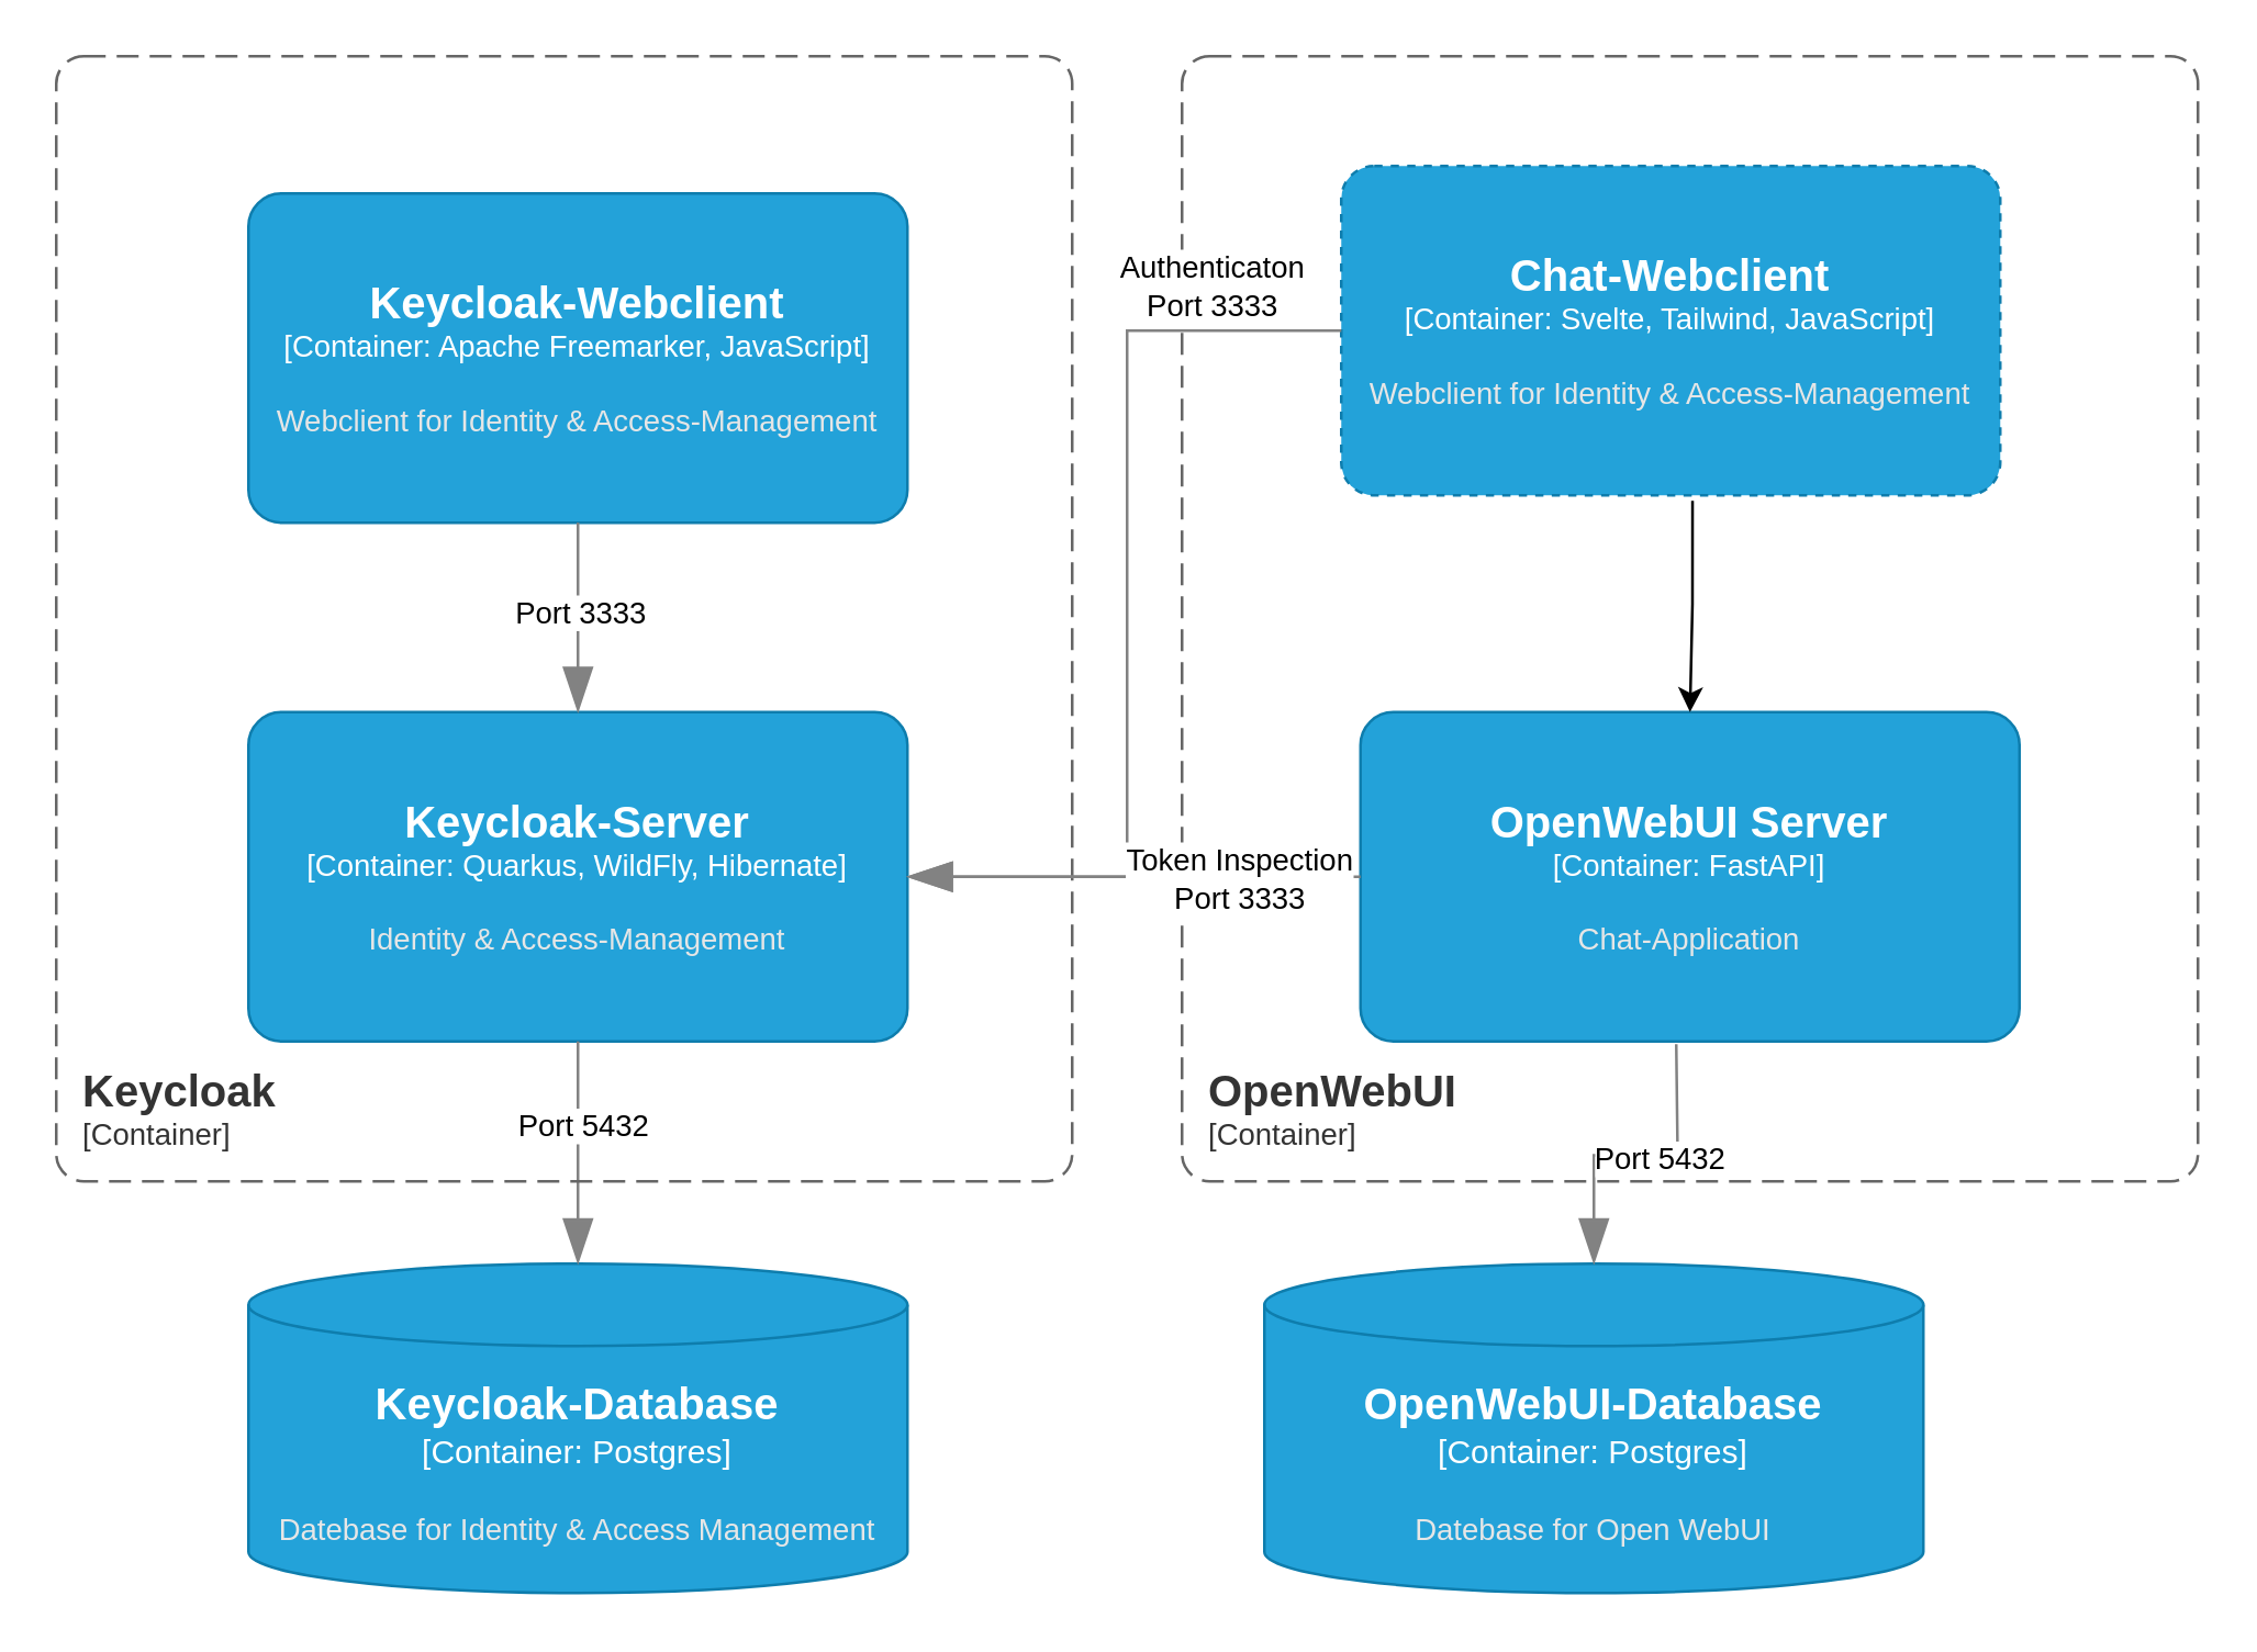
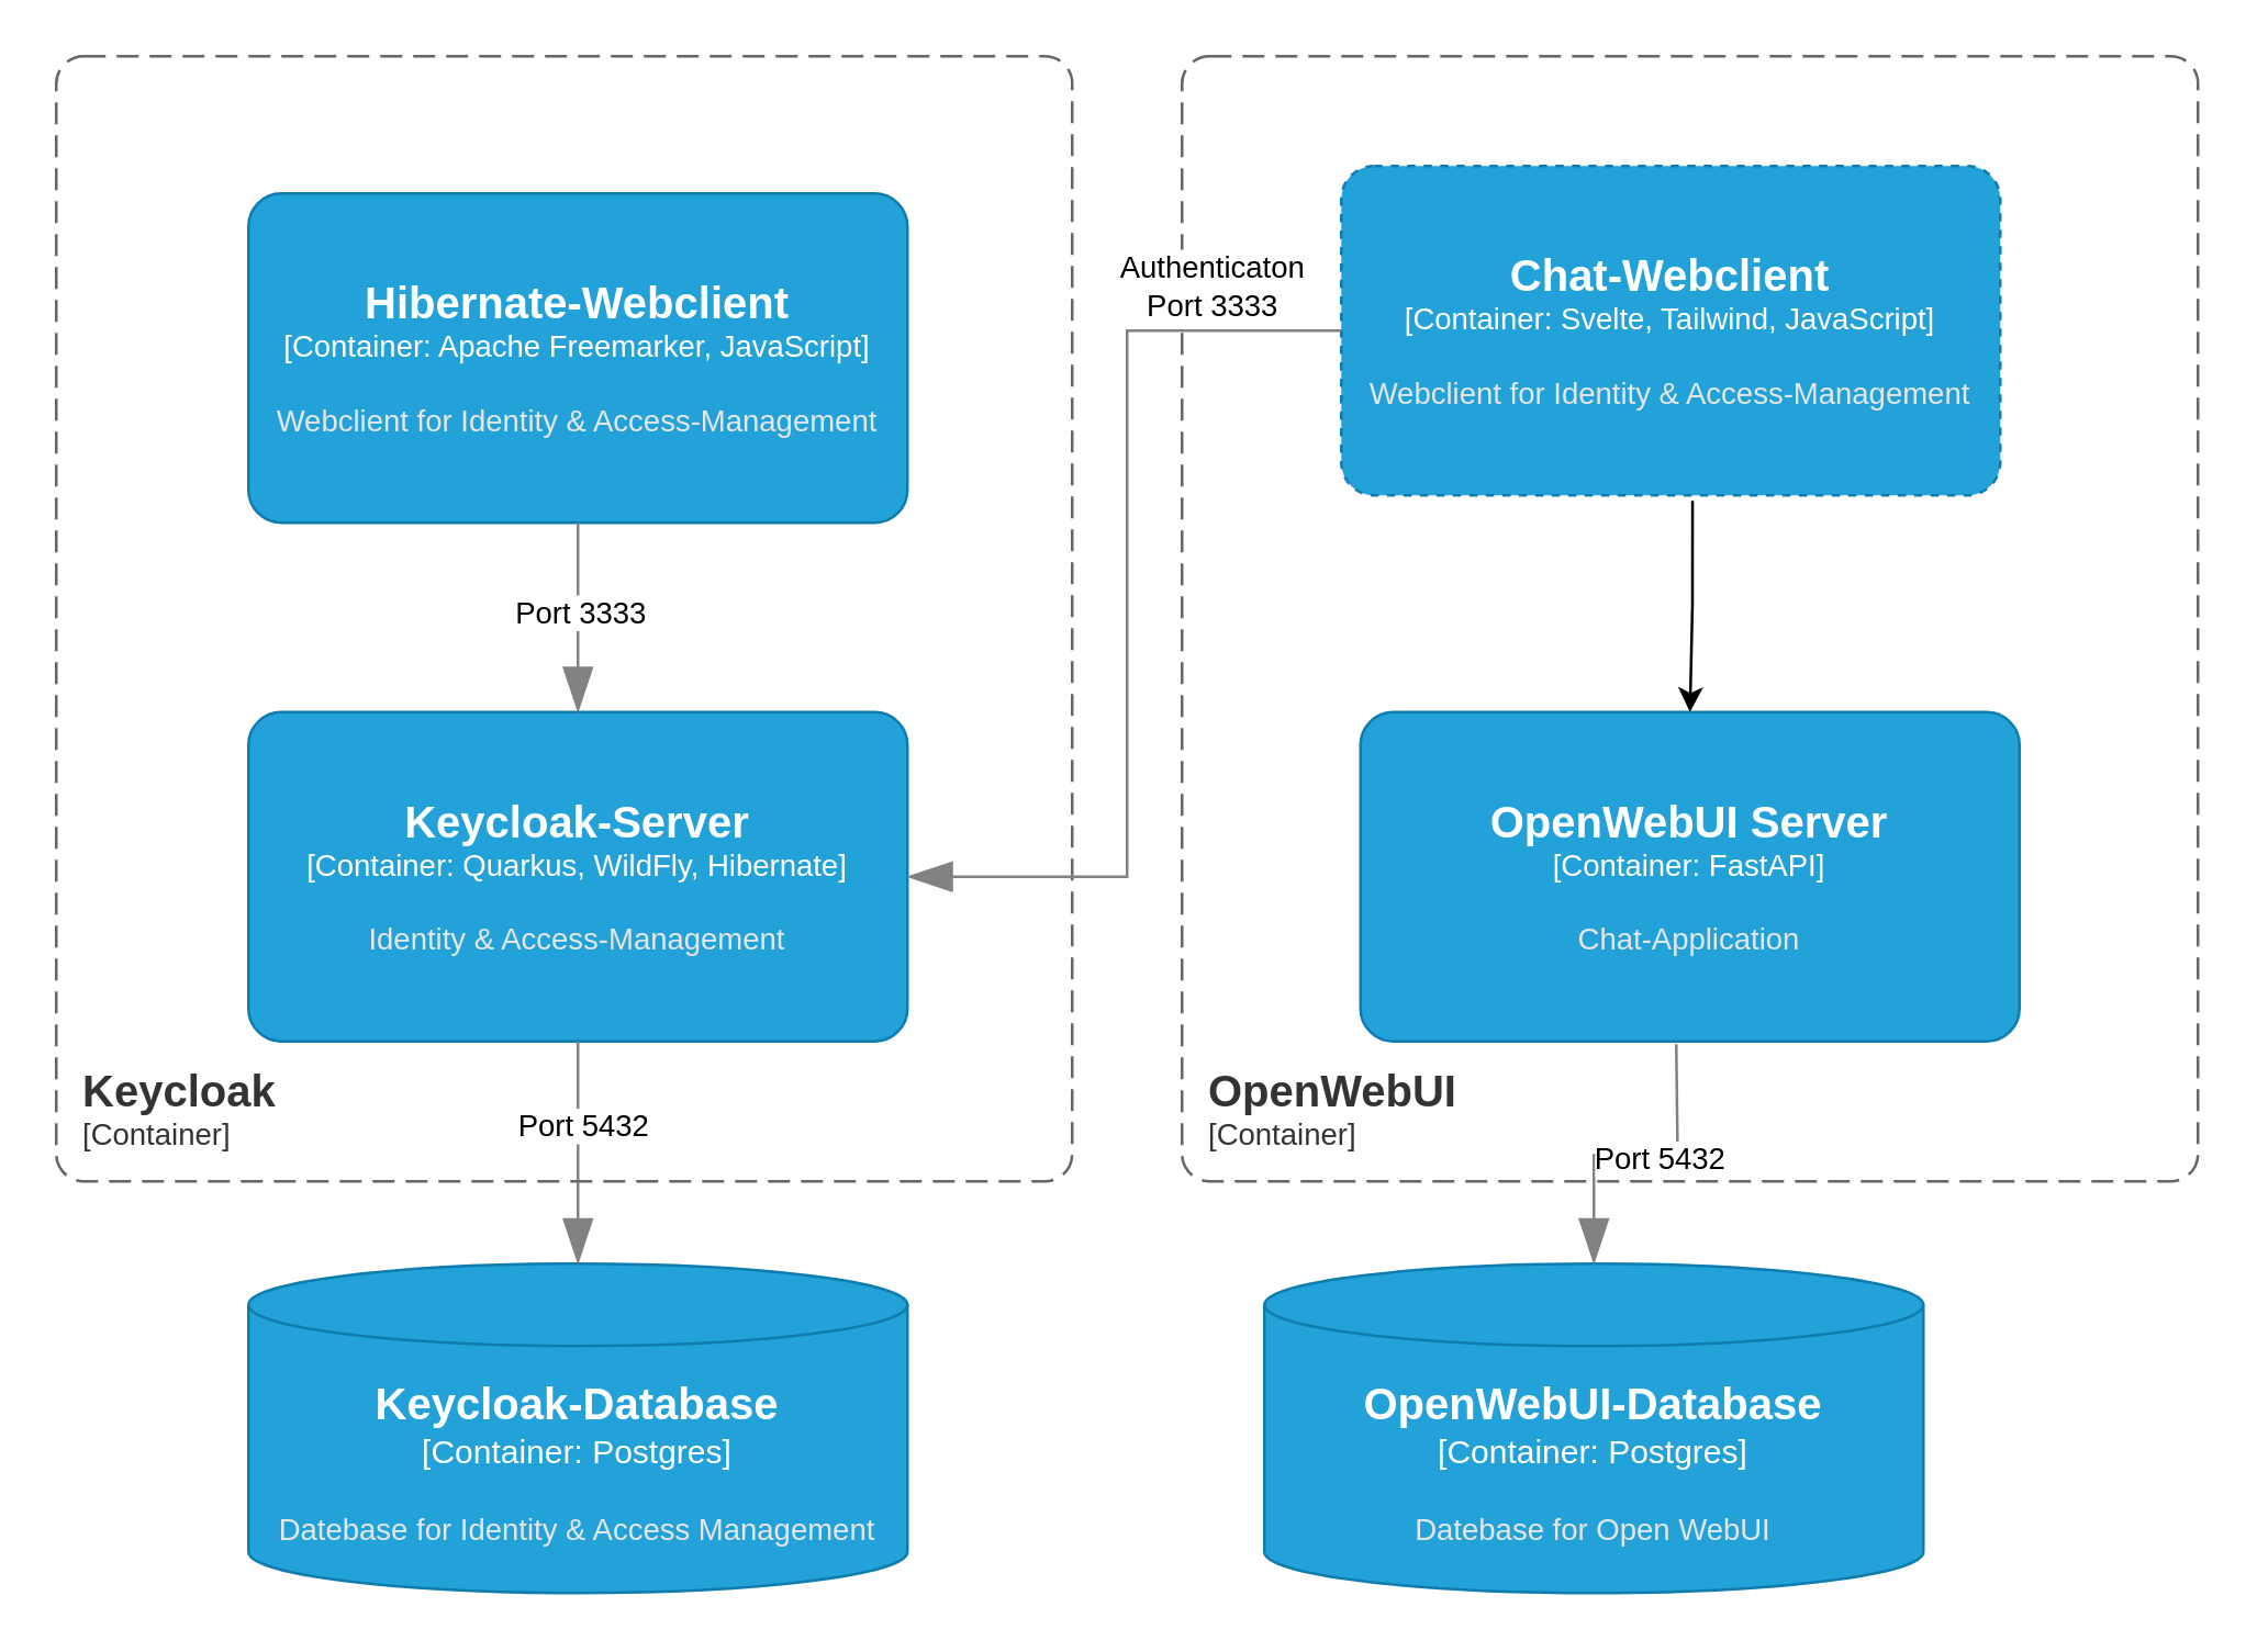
- <mxCell id="7" value="&lt;font style=&quot;font-size: 16px&quot;&gt;&lt;b&gt;Keycloak-Webclient&lt;/b&gt;&lt;/font&gt;&lt;div&gt;[Container: Apache Freemarker, JavaScript]&lt;/div&gt;&lt;br&gt;&lt;div&gt;&lt;font style=&quot;font-size: 11px&quot;&gt;&lt;font color=&quot;#E6E6E6&quot;&gt;Webclient for Identity &amp; Access-Management&lt;/font&gt;&lt;/div&gt;" style="rounded=1;whiteSpace=wrap;html=1;fontSize=11;labelBackgroundColor=none;fillColor=#23A2D9;fontColor=#ffffff;align=center;arcSize=10;strokeColor=#0E7DAD;metaEdit=1;resizable=0;points=[[0.25,0,0],[0.5,0,0],[0.75,0,0],[1,0.25,0],[1,0.5,0],[1,0.75,0],[0.75,1,0],[0.5,1,0],[0.25,1,0],[0,0.75,0],[0,0.5,0],[0,0.25,0]];" vertex="1" parent="1"><mxGeometry x="90" y="70" width="240" height="120" as="geometry" /></mxCell>
+ <mxCell id="7" value="&lt;font style=&quot;font-size: 16px&quot;&gt;&lt;b&gt;Hibernate-Webclient&lt;/b&gt;&lt;/font&gt;&lt;div&gt;[Container: Apache Freemarker, JavaScript]&lt;/div&gt;&lt;br&gt;&lt;div&gt;&lt;font style=&quot;font-size: 11px&quot;&gt;&lt;font color=&quot;#E6E6E6&quot;&gt;Webclient for Identity &amp; Access-Management&lt;/font&gt;&lt;/div&gt;" style="rounded=1;whiteSpace=wrap;html=1;fontSize=11;labelBackgroundColor=none;fillColor=#23A2D9;fontColor=#ffffff;align=center;arcSize=10;strokeColor=#0E7DAD;metaEdit=1;resizable=0;points=[[0.25,0,0],[0.5,0,0],[0.75,0,0],[1,0.25,0],[1,0.5,0],[1,0.75,0],[0.75,1,0],[0.5,1,0],[0.25,1,0],[0,0.75,0],[0,0.5,0],[0,0.25,0]];" vertex="1" parent="1"><mxGeometry x="90" y="70" width="240" height="120" as="geometry" /></mxCell>
- <mxCell id="19" value="" style="endArrow=blockThin;html=1;fontSize=10;fontColor=#404040;strokeWidth=1;endFill=1;strokeColor=#828282;elbow=vertical;metaEdit=1;endSize=14;startSize=14;jumpStyle=arc;jumpSize=16;rounded=0;edgeStyle=orthogonalEdgeStyle;entryX=1;entryY=0.5;entryDx=0;entryDy=0;entryPerimeter=0;exitX=0;exitY=0.5;exitDx=0;exitDy=0;exitPerimeter=0;" edge="1" parent="1" source="12" target="4"><mxGeometry width="240" relative="1" as="geometry"><mxPoint x="460" y="270" as="sourcePoint" /><mxPoint x="560" y="300" as="targetPoint" /></mxGeometry></mxCell>
- <mxCell id="20" value="Token Inspection&lt;div&gt;Port 3333&lt;/div&gt;" style="edgeLabel;html=1;align=center;verticalAlign=middle;resizable=0;points=[];" vertex="1" connectable="0" parent="19"><mxGeometry x="-0.661" y="-3" relative="1" as="geometry"><mxPoint x="-17" y="3" as="offset" /></mxGeometry></mxCell>
